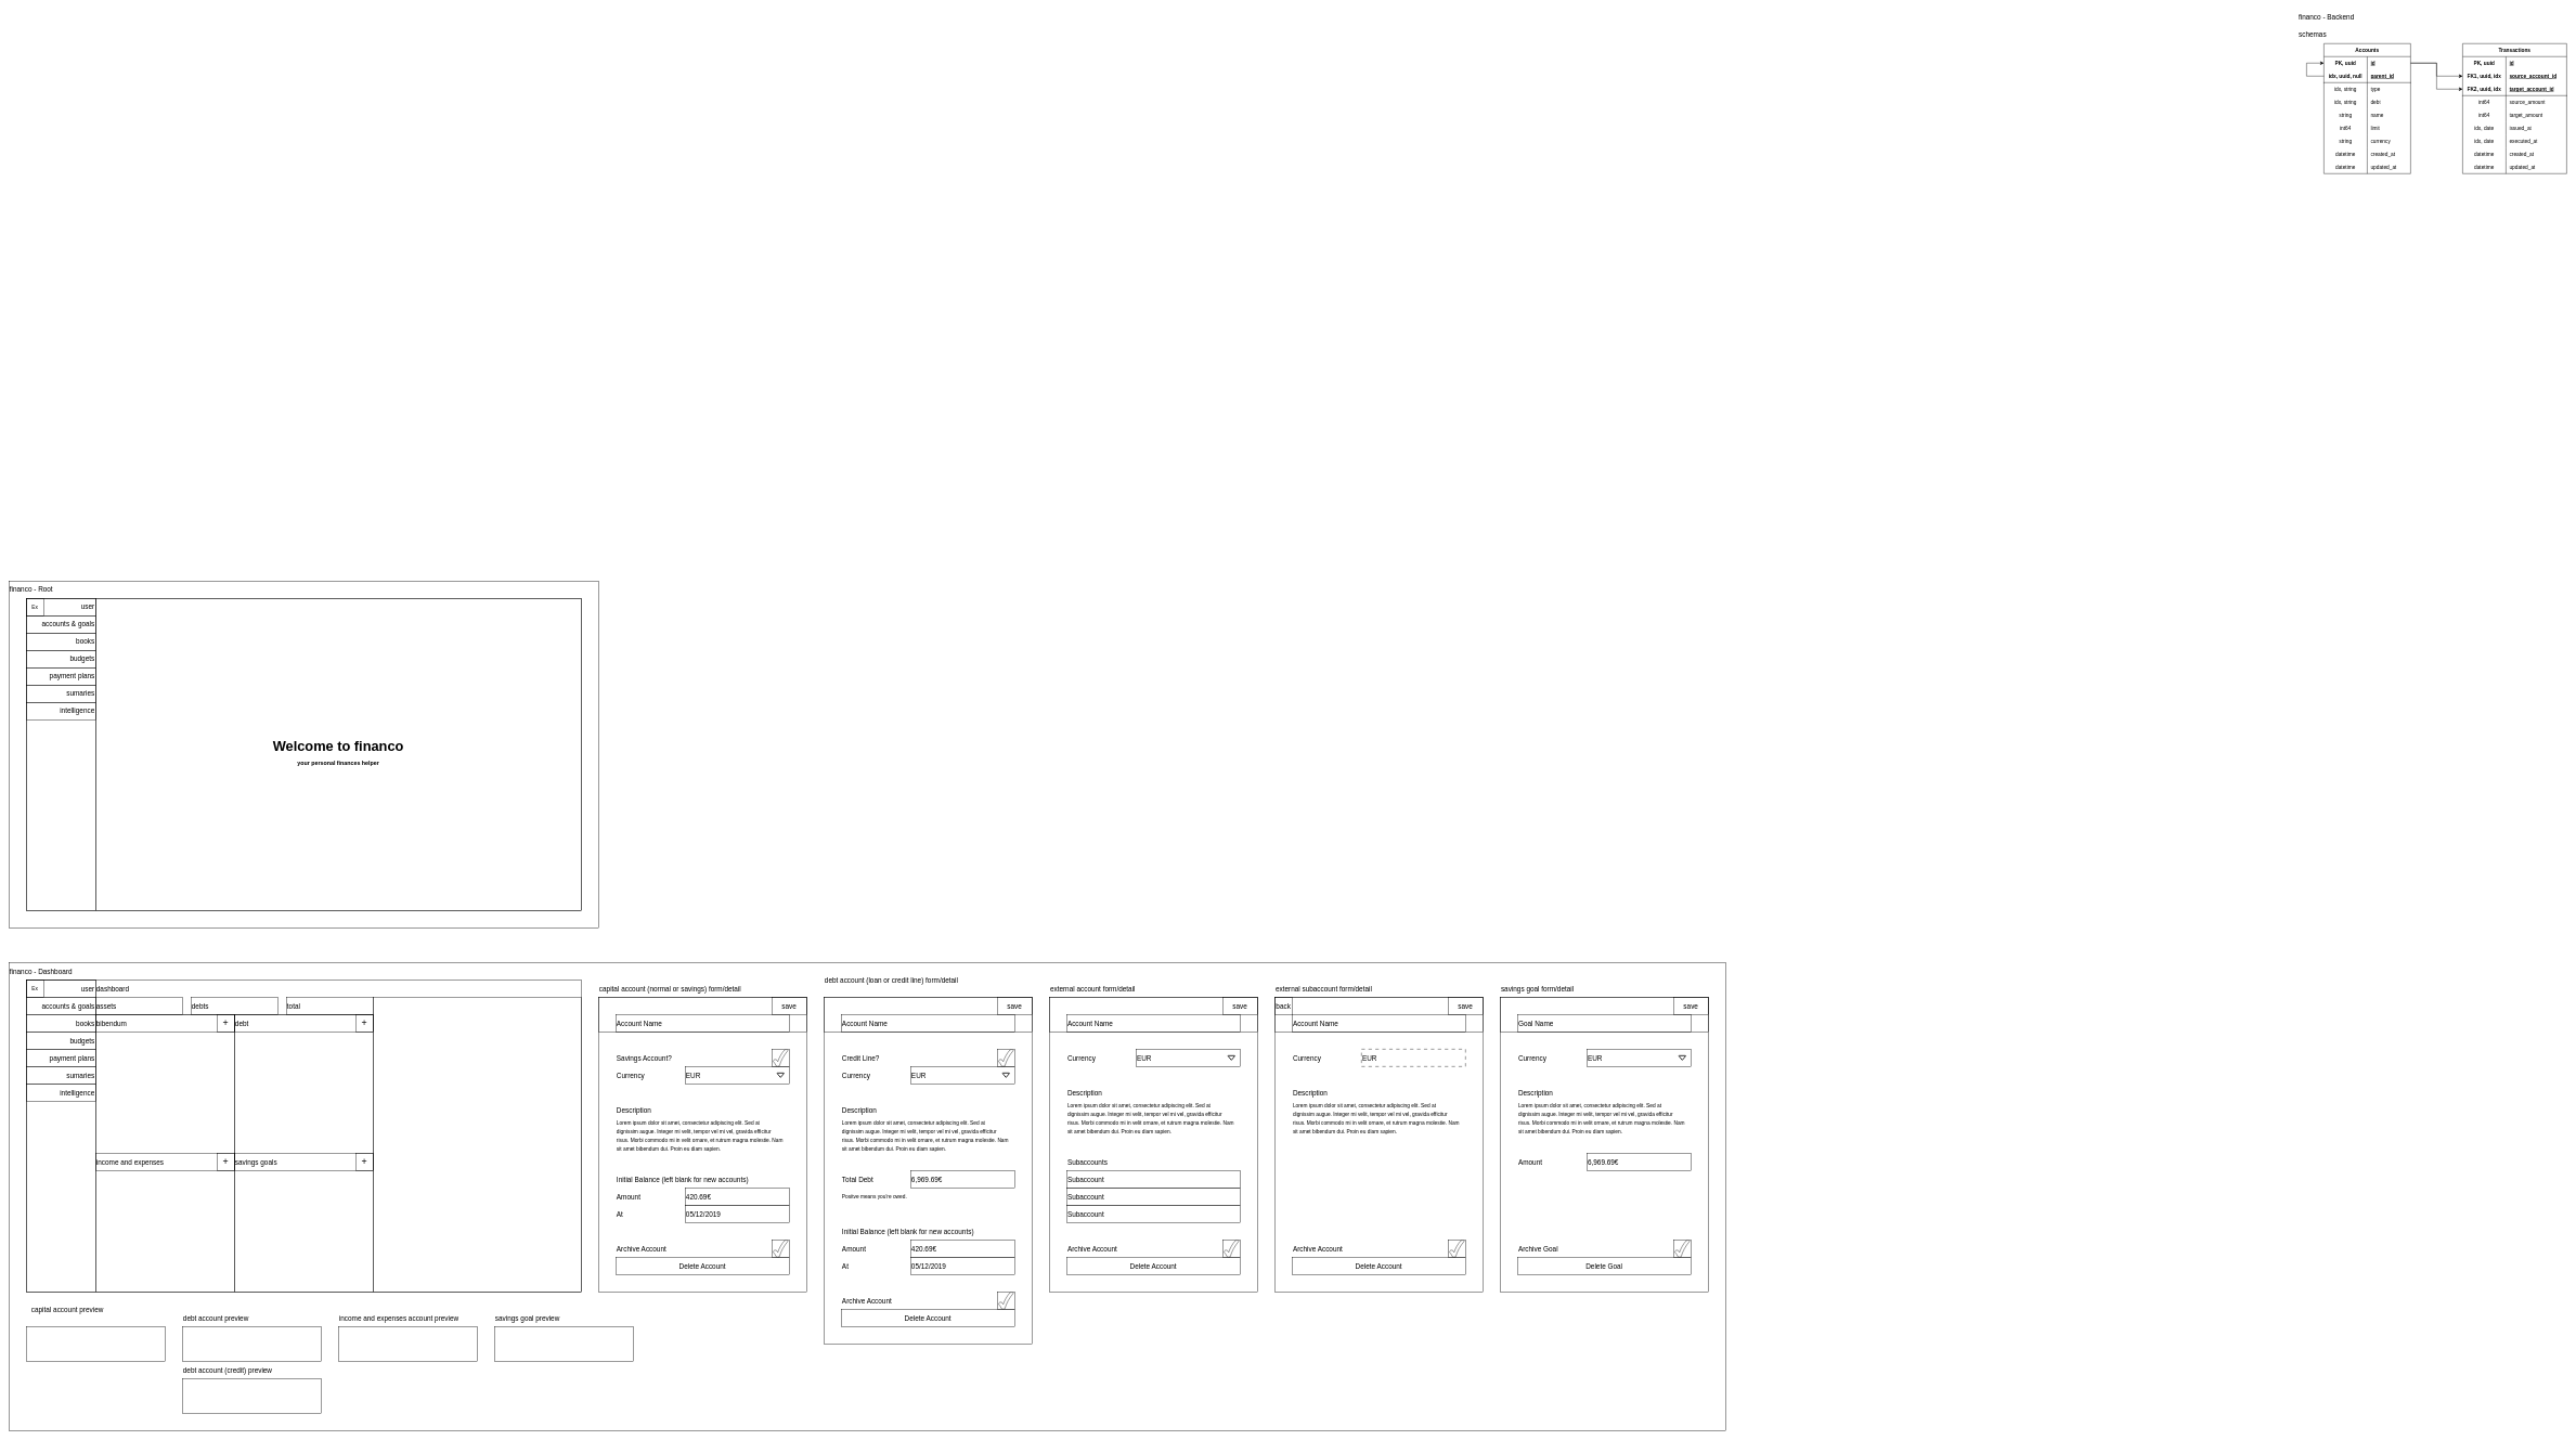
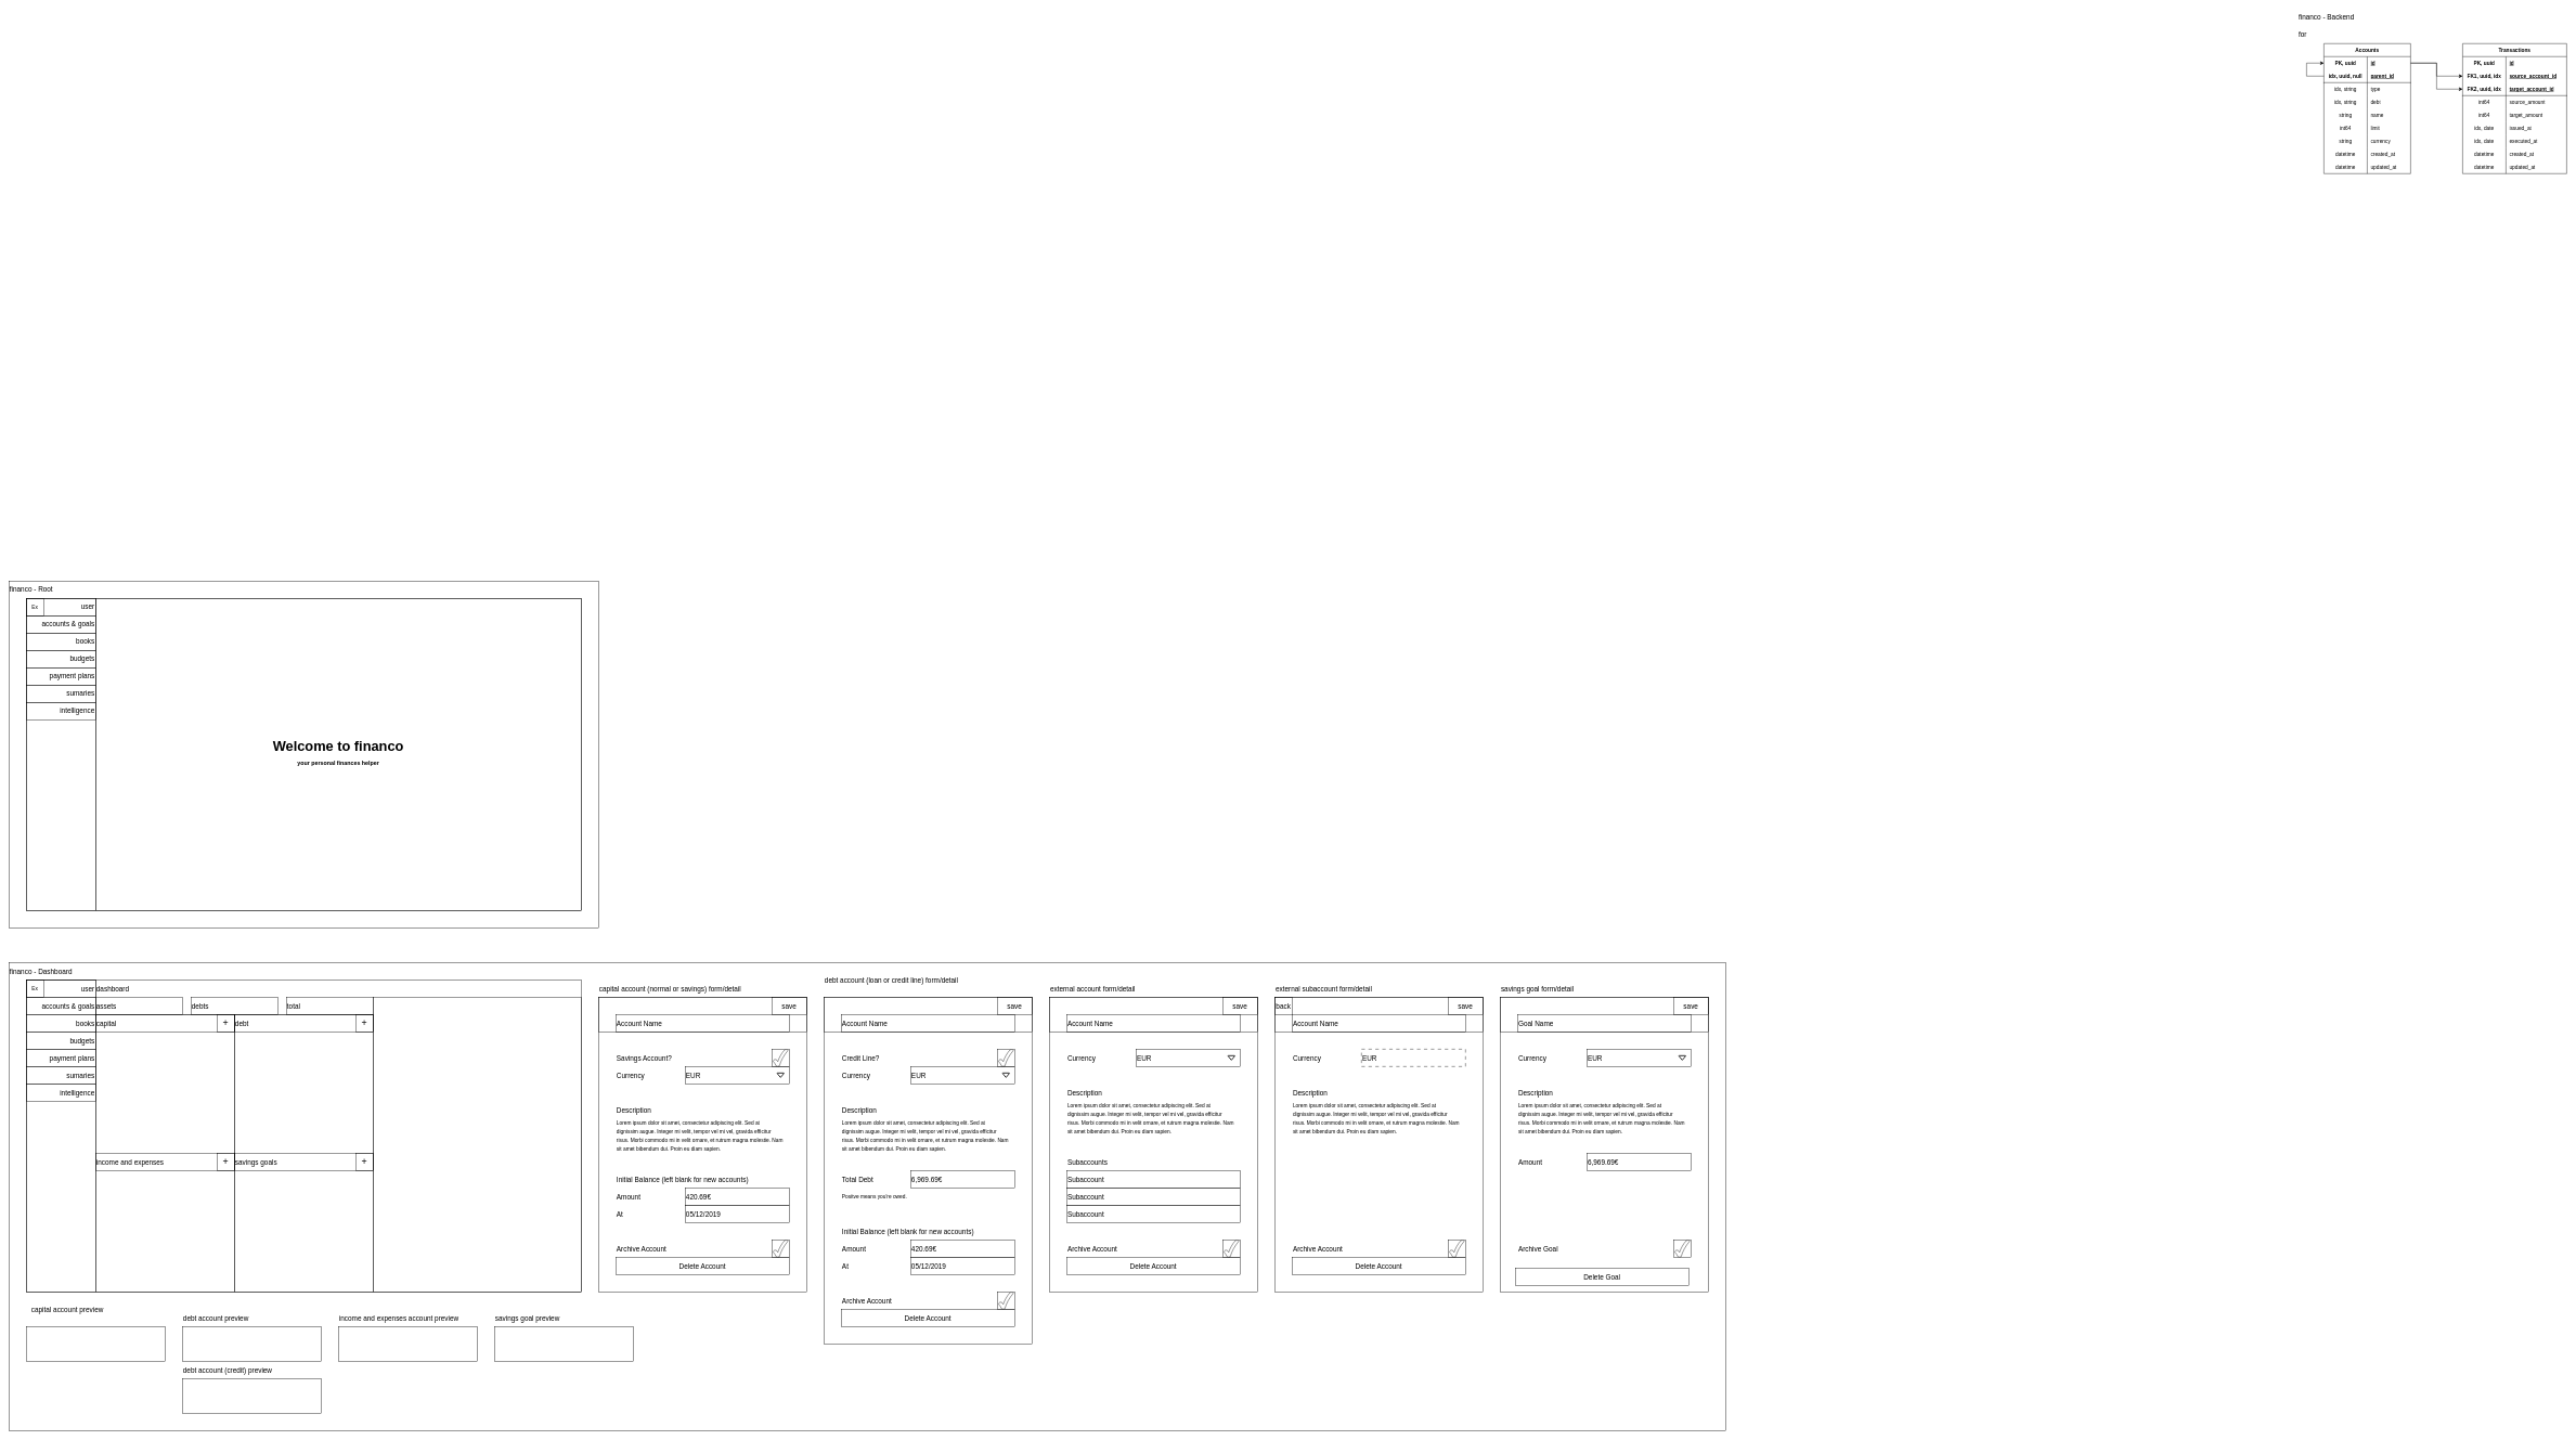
- <mxCell id="80" value="schemas" style="text;html=1;strokeColor=none;fillColor=none;align=left;verticalAlign=middle;whiteSpace=wrap;rounded=0;fontSize=16;" parent="1" vertex="1"><mxGeometry x="5300" y="60" width="160" height="40" as="geometry" /></mxCell>
+ <mxCell id="80" value="for" style="text;html=1;strokeColor=none;fillColor=none;align=left;verticalAlign=middle;whiteSpace=wrap;rounded=0;fontSize=16;" parent="1" vertex="1"><mxGeometry x="5300" y="60" width="160" height="40" as="geometry" /></mxCell>
- <mxCell id="18" value="&lt;div style=&quot;text-align: justify;&quot;&gt;bibendum&lt;/div&gt;" style="text;html=1;strokeColor=default;fillColor=none;align=left;verticalAlign=middle;whiteSpace=wrap;rounded=0;fontSize=16;" parent="1" vertex="1"><mxGeometry x="220" y="2340" width="320" height="40" as="geometry" /></mxCell>
+ <mxCell id="18" value="&lt;div style=&quot;text-align: justify;&quot;&gt;capital&lt;/div&gt;" style="text;html=1;strokeColor=default;fillColor=none;align=left;verticalAlign=middle;whiteSpace=wrap;rounded=0;fontSize=16;" parent="1" vertex="1"><mxGeometry x="220" y="2340" width="320" height="40" as="geometry" /></mxCell>
- <mxCell id="197" value="&lt;div style=&quot;&quot;&gt;Delete Goal&lt;/div&gt;" style="text;html=1;fillColor=none;align=center;verticalAlign=middle;whiteSpace=wrap;rounded=0;fontSize=16;strokeColor=default;" parent="1" vertex="1"><mxGeometry x="3500" y="2900" width="400" height="40" as="geometry" /></mxCell>
+ <mxCell id="197" value="&lt;div style=&quot;&quot;&gt;Delete Goal&lt;/div&gt;" style="text;html=1;fillColor=none;align=center;verticalAlign=middle;whiteSpace=wrap;rounded=0;fontSize=16;strokeColor=default;" parent="1" vertex="1"><mxGeometry x="3495" y="2925" width="400" height="40" as="geometry" /></mxCell>
